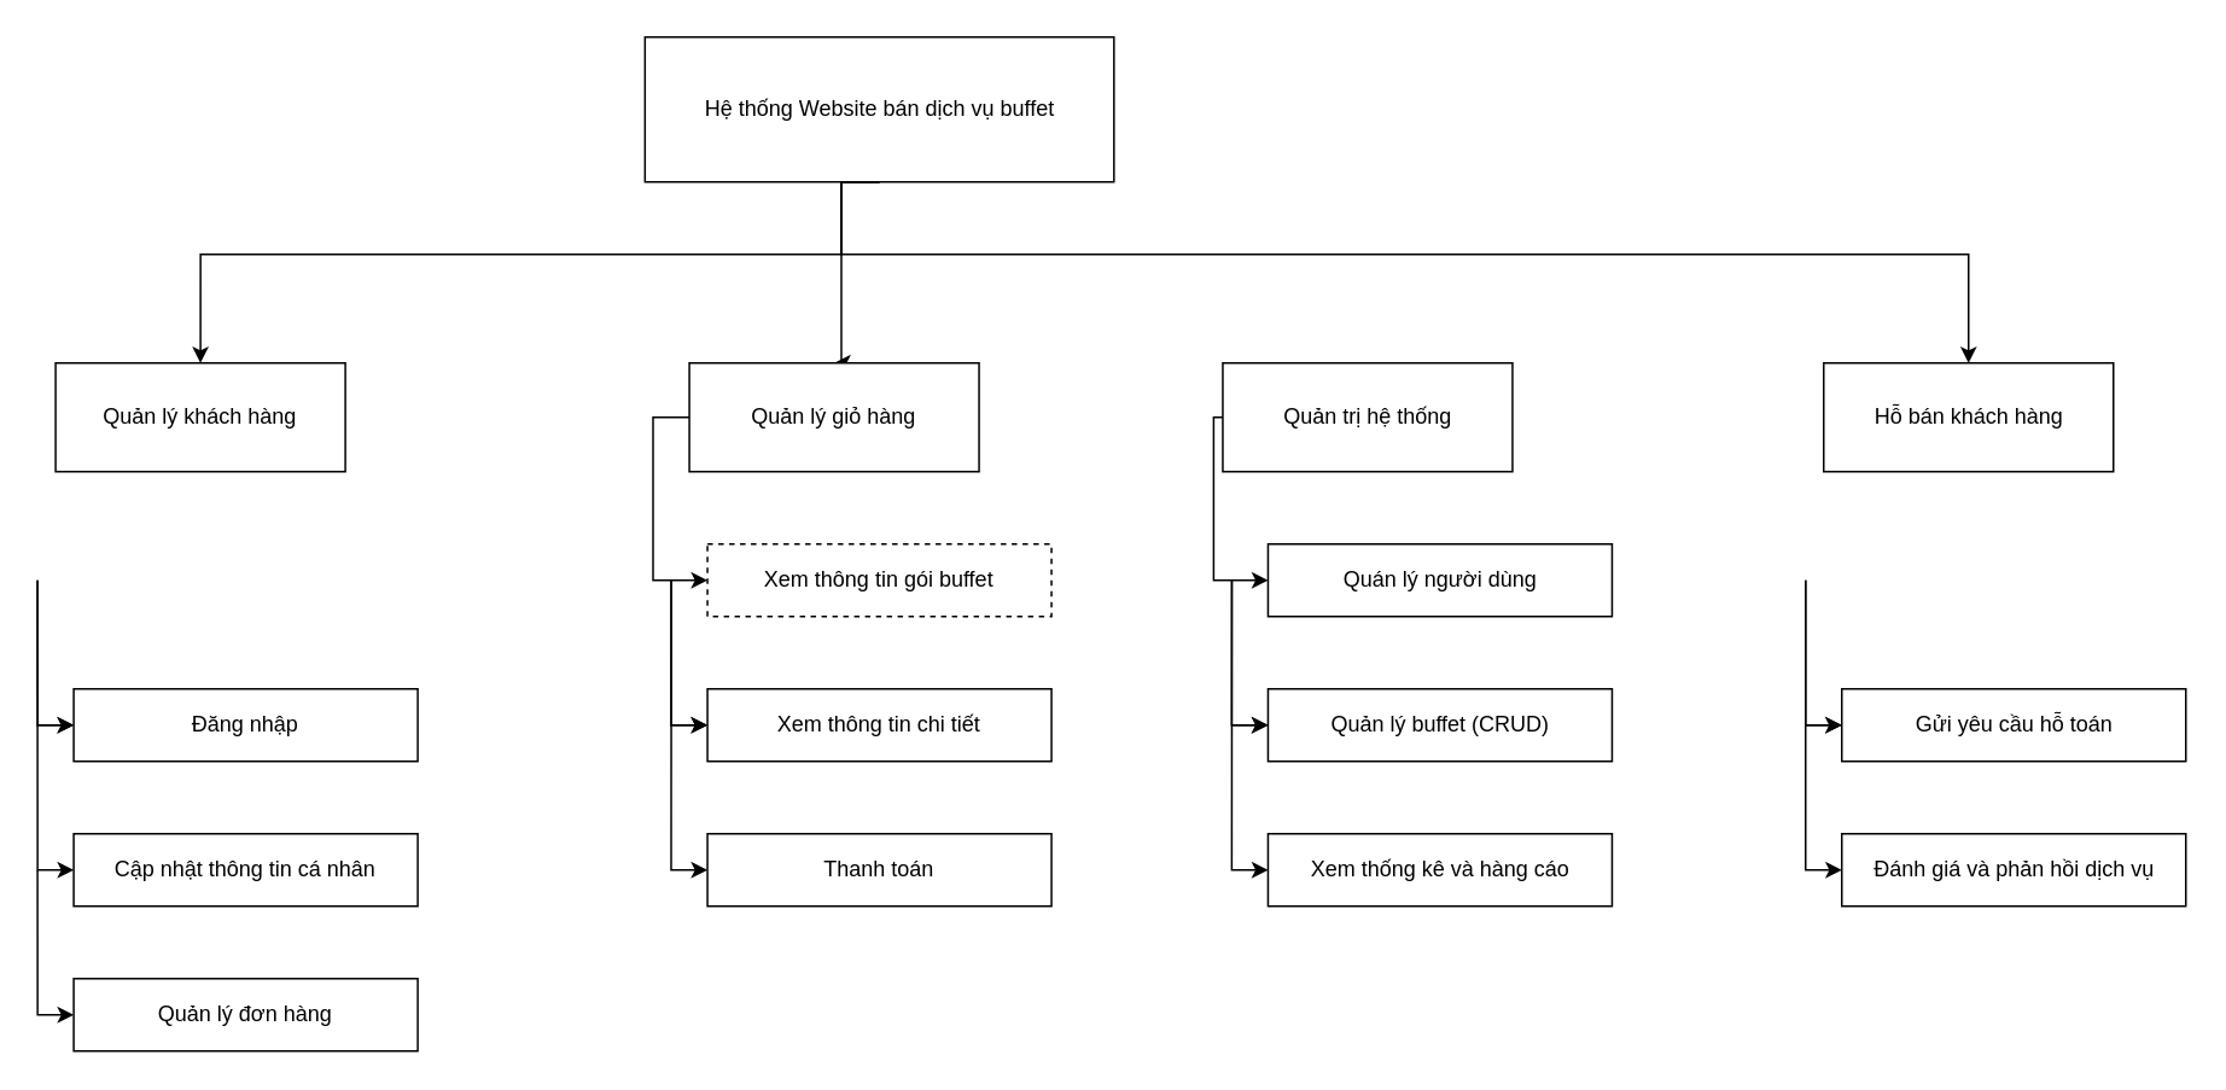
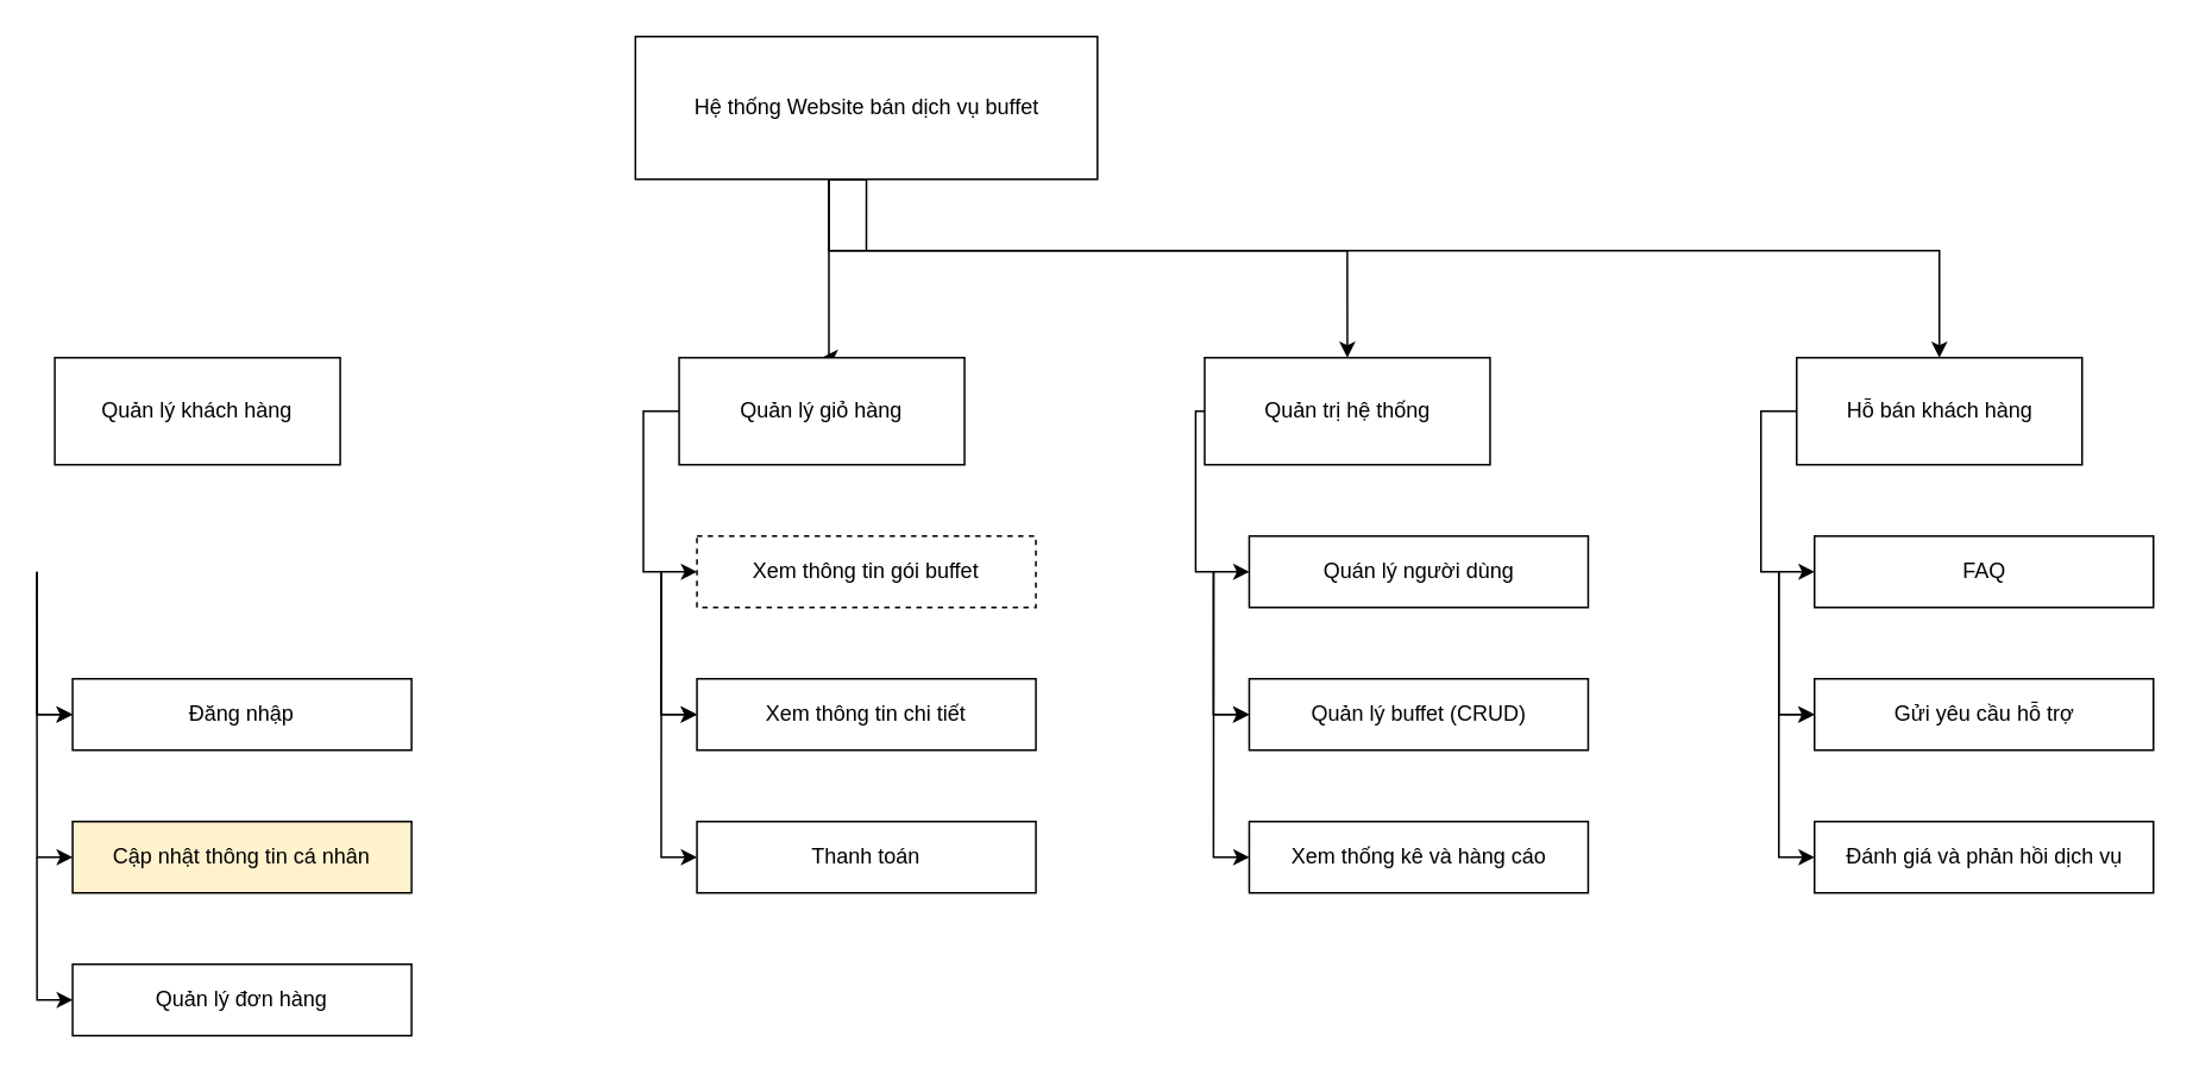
- <mxCell id="2" style="edgeStyle=orthogonalEdgeStyle;rounded=0;orthogonalLoop=1;jettySize=auto;html=1;exitX=0.5;exitY=1;exitDx=0;exitDy=0;entryX=0.5;entryY=0;entryDx=0;entryDy=0;" parent="1" source="6" target="7" edge="1"><mxGeometry relative="1" as="geometry"><Array as="points"><mxPoint x="464" y="140" /><mxPoint x="110" y="140" /></Array><mxPoint x="573.5" y="100" as="sourcePoint" /></mxGeometry></mxCell>
+ <mxCell id="4" style="edgeStyle=orthogonalEdgeStyle;rounded=0;orthogonalLoop=1;jettySize=auto;html=1;exitX=0.5;exitY=1;exitDx=0;exitDy=0;entryX=0.5;entryY=0;entryDx=0;entryDy=0;" parent="1" source="6" target="24" edge="1"><mxGeometry relative="1" as="geometry"><Array as="points"><mxPoint x="464" y="140" /><mxPoint x="770" y="140" /></Array><mxPoint x="370" y="100" as="sourcePoint" /></mxGeometry></mxCell>
+ <mxCell id="31" value="" style="edgeStyle=orthogonalEdgeStyle;rounded=0;orthogonalLoop=1;jettySize=auto;html=1;exitX=0;exitY=0.5;exitDx=0;exitDy=0;entryX=0;entryY=0.5;entryDx=0;entryDy=0;" parent="1" source="32" target="33" edge="1"><mxGeometry relative="1" as="geometry"><Array as="points"><mxPoint x="986.5" y="230" /><mxPoint x="986.5" y="320" /></Array></mxGeometry></mxCell>
+ <mxCell id="33" value="FAQ" style="whiteSpace=wrap;html=1;rounded=0;" parent="1" vertex="1"><mxGeometry x="1016.5" y="300" width="190" height="40" as="geometry" /></mxCell>
- <mxCell id="34" value="Gửi yêu cầu hỗ toán" style="whiteSpace=wrap;html=1;rounded=0;" parent="1" vertex="1"><mxGeometry x="1016.5" y="380" width="190" height="40" as="geometry" /></mxCell>
+ <mxCell id="34" value="Gửi yêu cầu hỗ trợ" style="whiteSpace=wrap;html=1;rounded=0;" parent="1" vertex="1"><mxGeometry x="1016.5" y="380" width="190" height="40" as="geometry" /></mxCell>
- <mxCell id="9" value="Cập nhật thông tin cá nhân" style="whiteSpace=wrap;html=1;rounded=0;" parent="1" vertex="1"><mxGeometry x="40.05" y="460" width="190" height="40" as="geometry" /></mxCell>
+ <mxCell id="9" value="Cập nhật thông tin cá nhân" style="whiteSpace=wrap;html=1;rounded=0;fillColor=#fff2cc;" parent="1" vertex="1"><mxGeometry x="40.05" y="460" width="190" height="40" as="geometry" /></mxCell>
